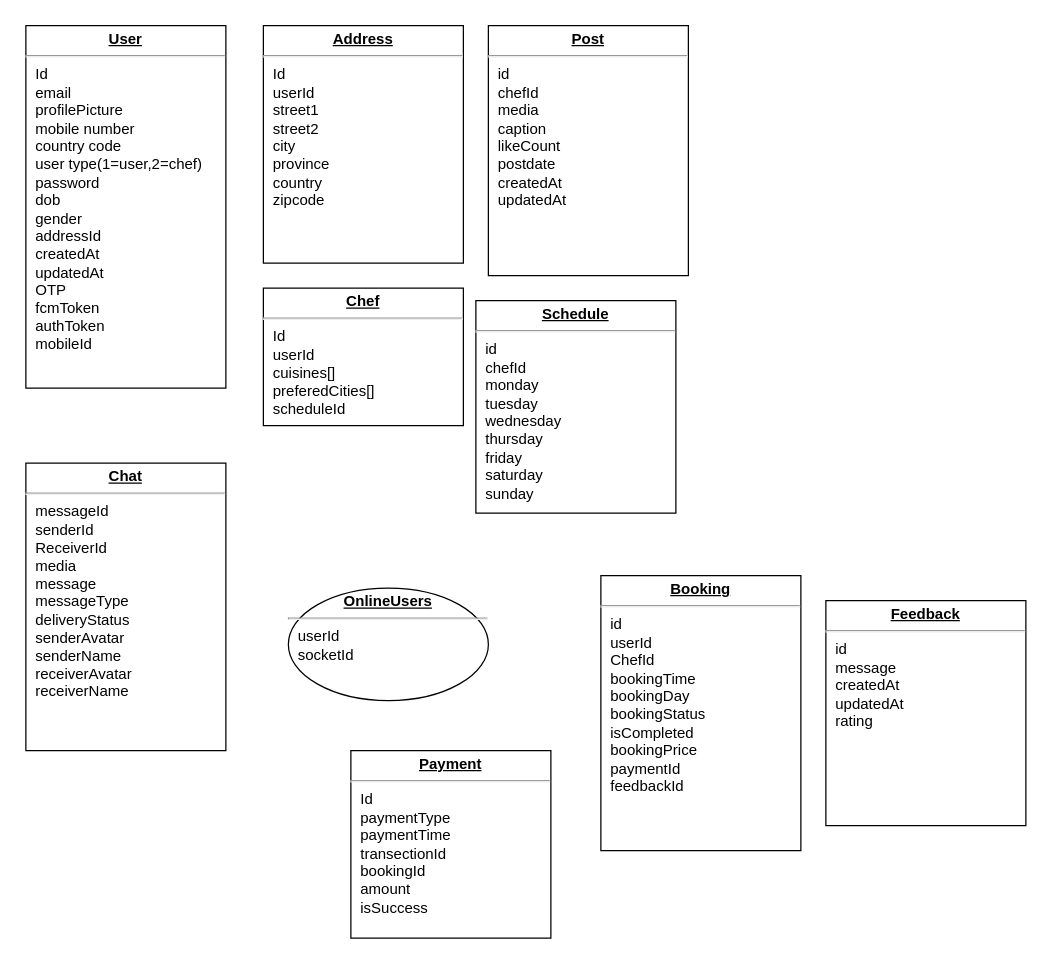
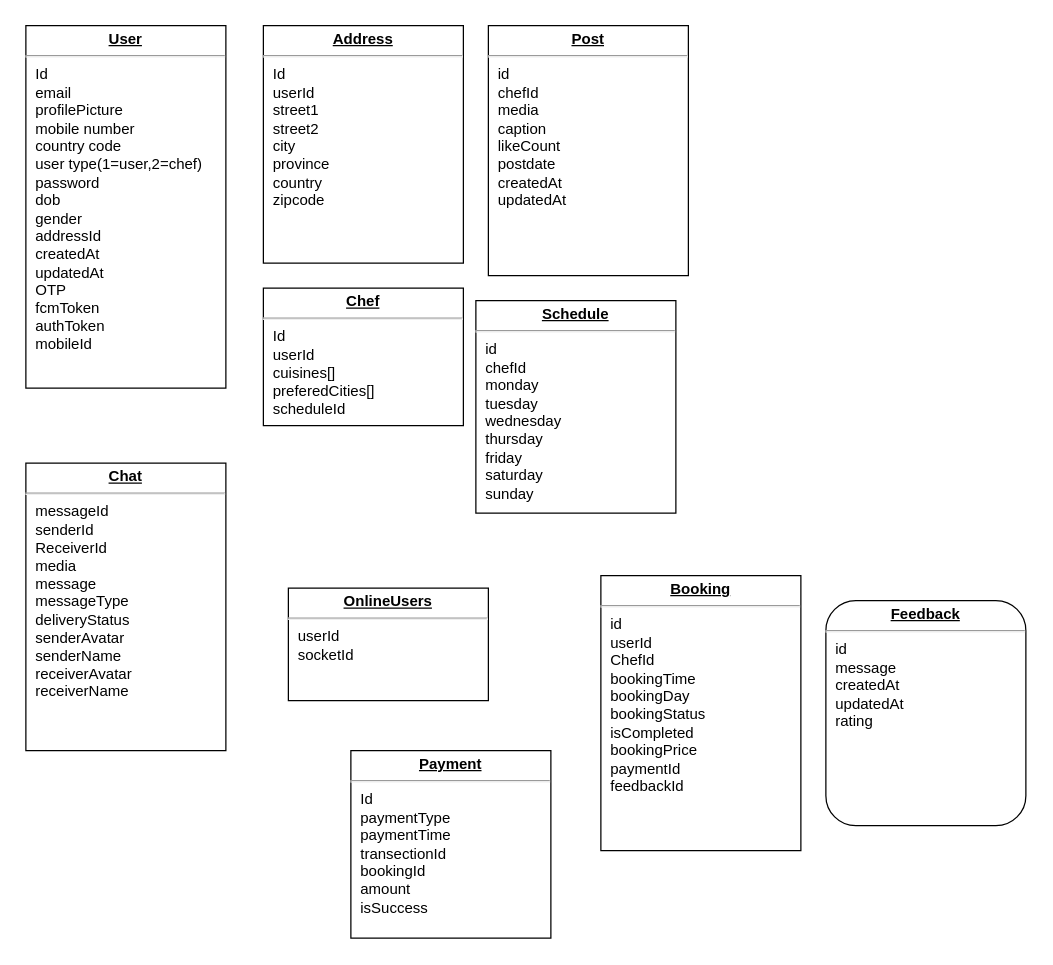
- <mxCell id="8" value="&lt;p style=&quot;margin:0px;margin-top:4px;text-align:center;text-decoration:underline;&quot;&gt;&lt;b&gt;OnlineUsers&lt;/b&gt;&lt;/p&gt;&lt;hr&gt;&lt;p style=&quot;margin:0px;margin-left:8px;&quot;&gt;userId&lt;/p&gt;&lt;p style=&quot;margin:0px;margin-left:8px;&quot;&gt;socketId&lt;/p&gt;" style="ellipse;verticalAlign=top;align=left;overflow=fill;fontSize=12;fontFamily=Helvetica;html=1;whiteSpace=wrap;" vertex="1" parent="1"><mxGeometry x="230" y="470" width="160" height="90" as="geometry" /></mxCell>
+ <mxCell id="8" value="&lt;p style=&quot;margin:0px;margin-top:4px;text-align:center;text-decoration:underline;&quot;&gt;&lt;b&gt;OnlineUsers&lt;/b&gt;&lt;/p&gt;&lt;hr&gt;&lt;p style=&quot;margin:0px;margin-left:8px;&quot;&gt;userId&lt;/p&gt;&lt;p style=&quot;margin:0px;margin-left:8px;&quot;&gt;socketId&lt;/p&gt;" style="verticalAlign=top;align=left;overflow=fill;fontSize=12;fontFamily=Helvetica;html=1;whiteSpace=wrap;" vertex="1" parent="1"><mxGeometry x="230" y="470" width="160" height="90" as="geometry" /></mxCell>
- <mxCell id="11" value="&lt;p style=&quot;margin:0px;margin-top:4px;text-align:center;text-decoration:underline;&quot;&gt;&lt;b&gt;Feedback&lt;/b&gt;&lt;/p&gt;&lt;hr&gt;&lt;p style=&quot;margin:0px;margin-left:8px;&quot;&gt;id&lt;/p&gt;&lt;p style=&quot;margin:0px;margin-left:8px;&quot;&gt;message&lt;/p&gt;&lt;p style=&quot;margin:0px;margin-left:8px;&quot;&gt;createdAt&lt;/p&gt;&lt;p style=&quot;margin:0px;margin-left:8px;&quot;&gt;updatedAt&lt;/p&gt;&lt;p style=&quot;margin:0px;margin-left:8px;&quot;&gt;rating&lt;/p&gt;" style="verticalAlign=top;align=left;overflow=fill;fontSize=12;fontFamily=Helvetica;html=1;whiteSpace=wrap;" vertex="1" parent="1"><mxGeometry x="660" y="480" width="160" height="180" as="geometry" /></mxCell>
+ <mxCell id="11" value="&lt;p style=&quot;margin:0px;margin-top:4px;text-align:center;text-decoration:underline;&quot;&gt;&lt;b&gt;Feedback&lt;/b&gt;&lt;/p&gt;&lt;hr&gt;&lt;p style=&quot;margin:0px;margin-left:8px;&quot;&gt;id&lt;/p&gt;&lt;p style=&quot;margin:0px;margin-left:8px;&quot;&gt;message&lt;/p&gt;&lt;p style=&quot;margin:0px;margin-left:8px;&quot;&gt;createdAt&lt;/p&gt;&lt;p style=&quot;margin:0px;margin-left:8px;&quot;&gt;updatedAt&lt;/p&gt;&lt;p style=&quot;margin:0px;margin-left:8px;&quot;&gt;rating&lt;/p&gt;" style="verticalAlign=top;align=left;overflow=fill;fontSize=12;fontFamily=Helvetica;html=1;whiteSpace=wrap;rounded=1;" vertex="1" parent="1"><mxGeometry x="660" y="480" width="160" height="180" as="geometry" /></mxCell>
